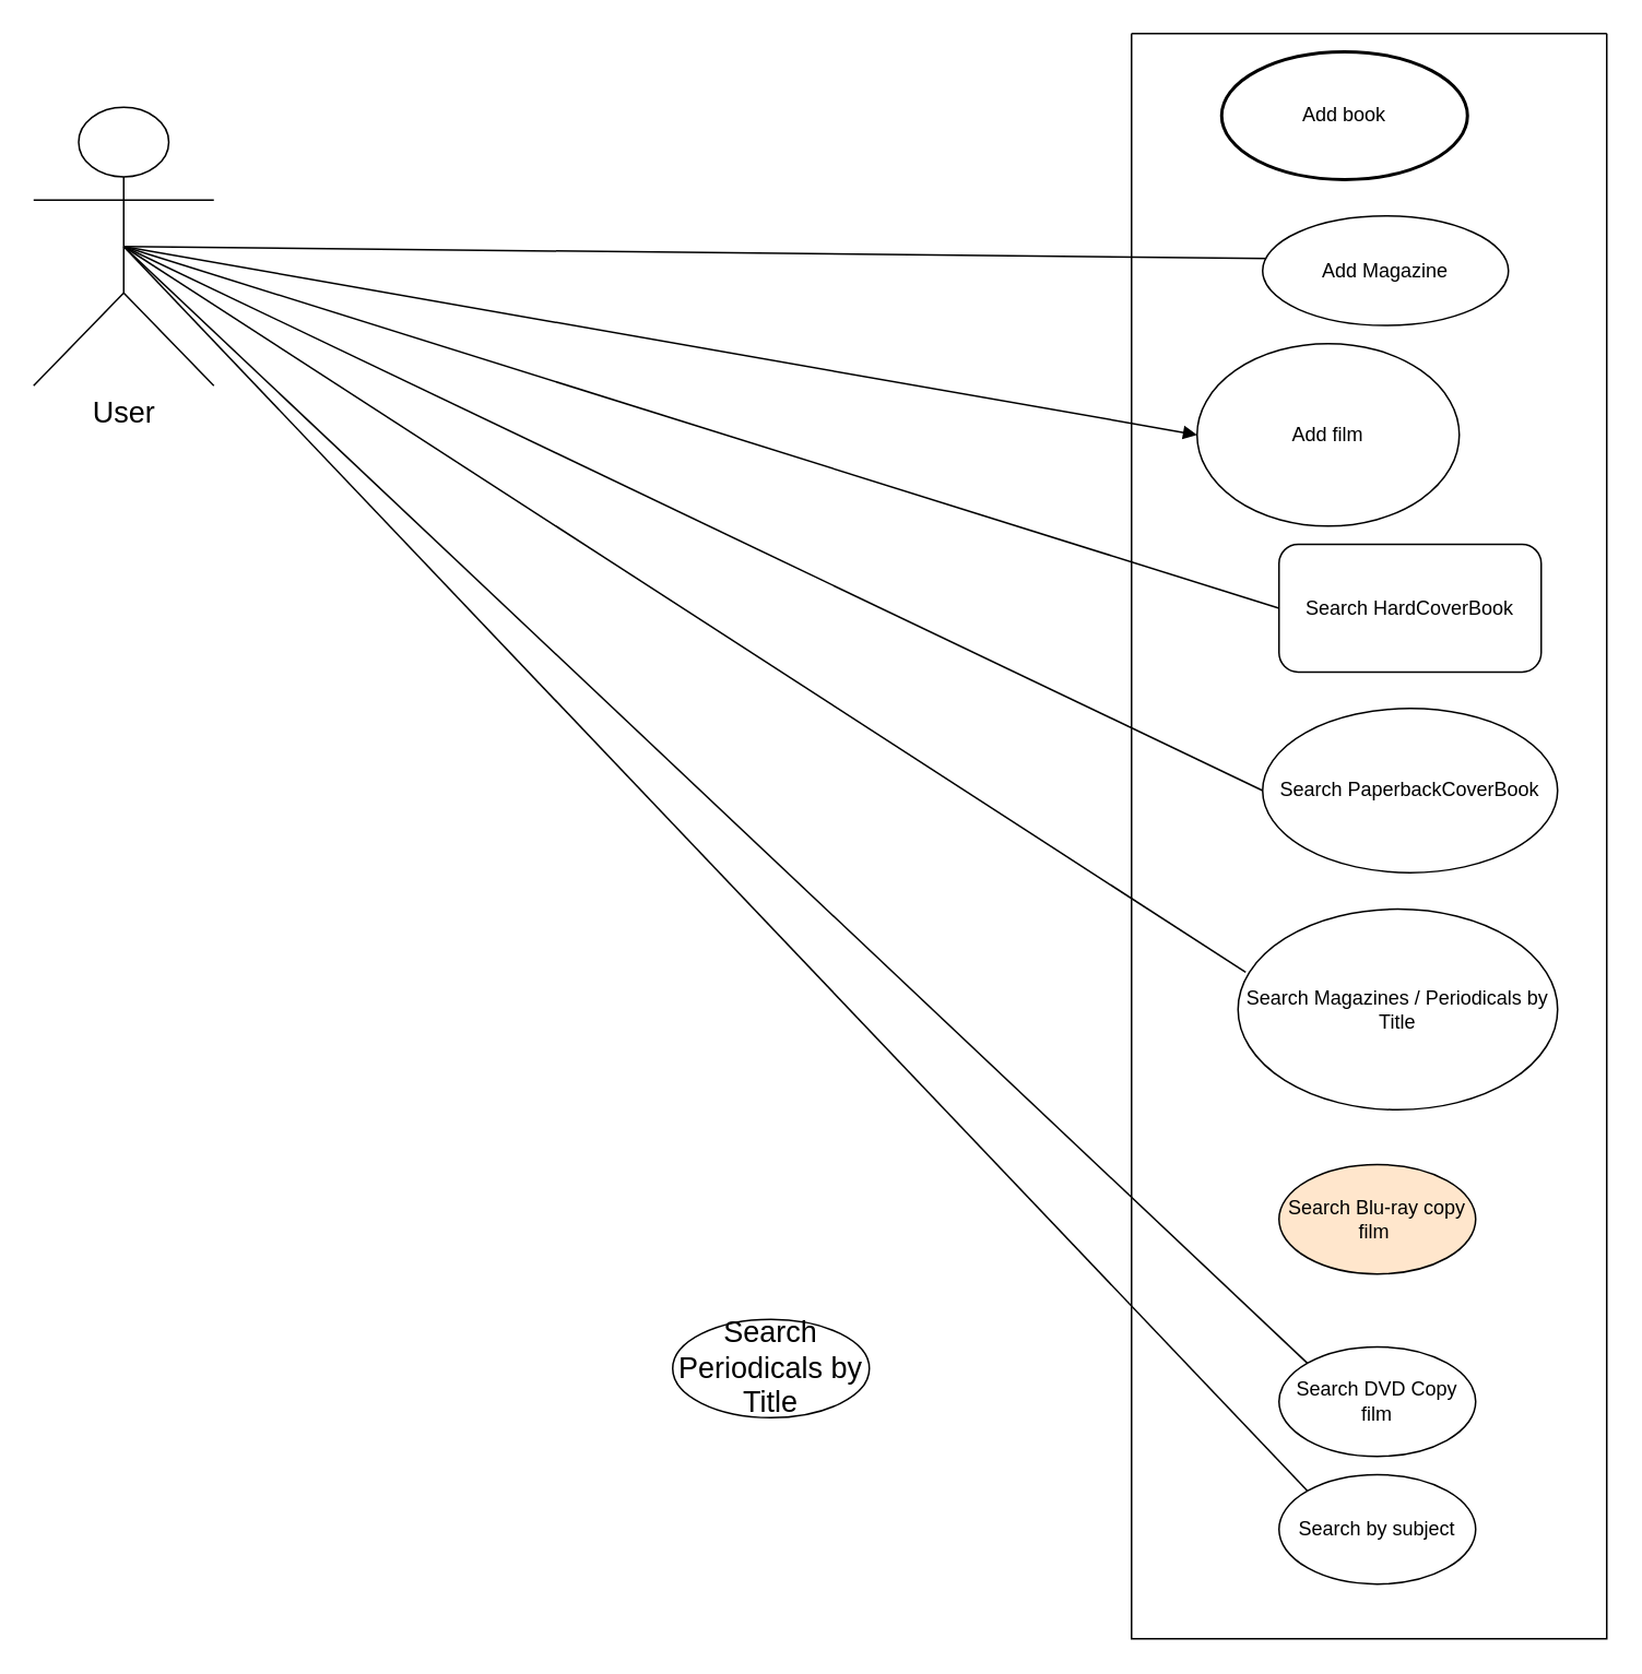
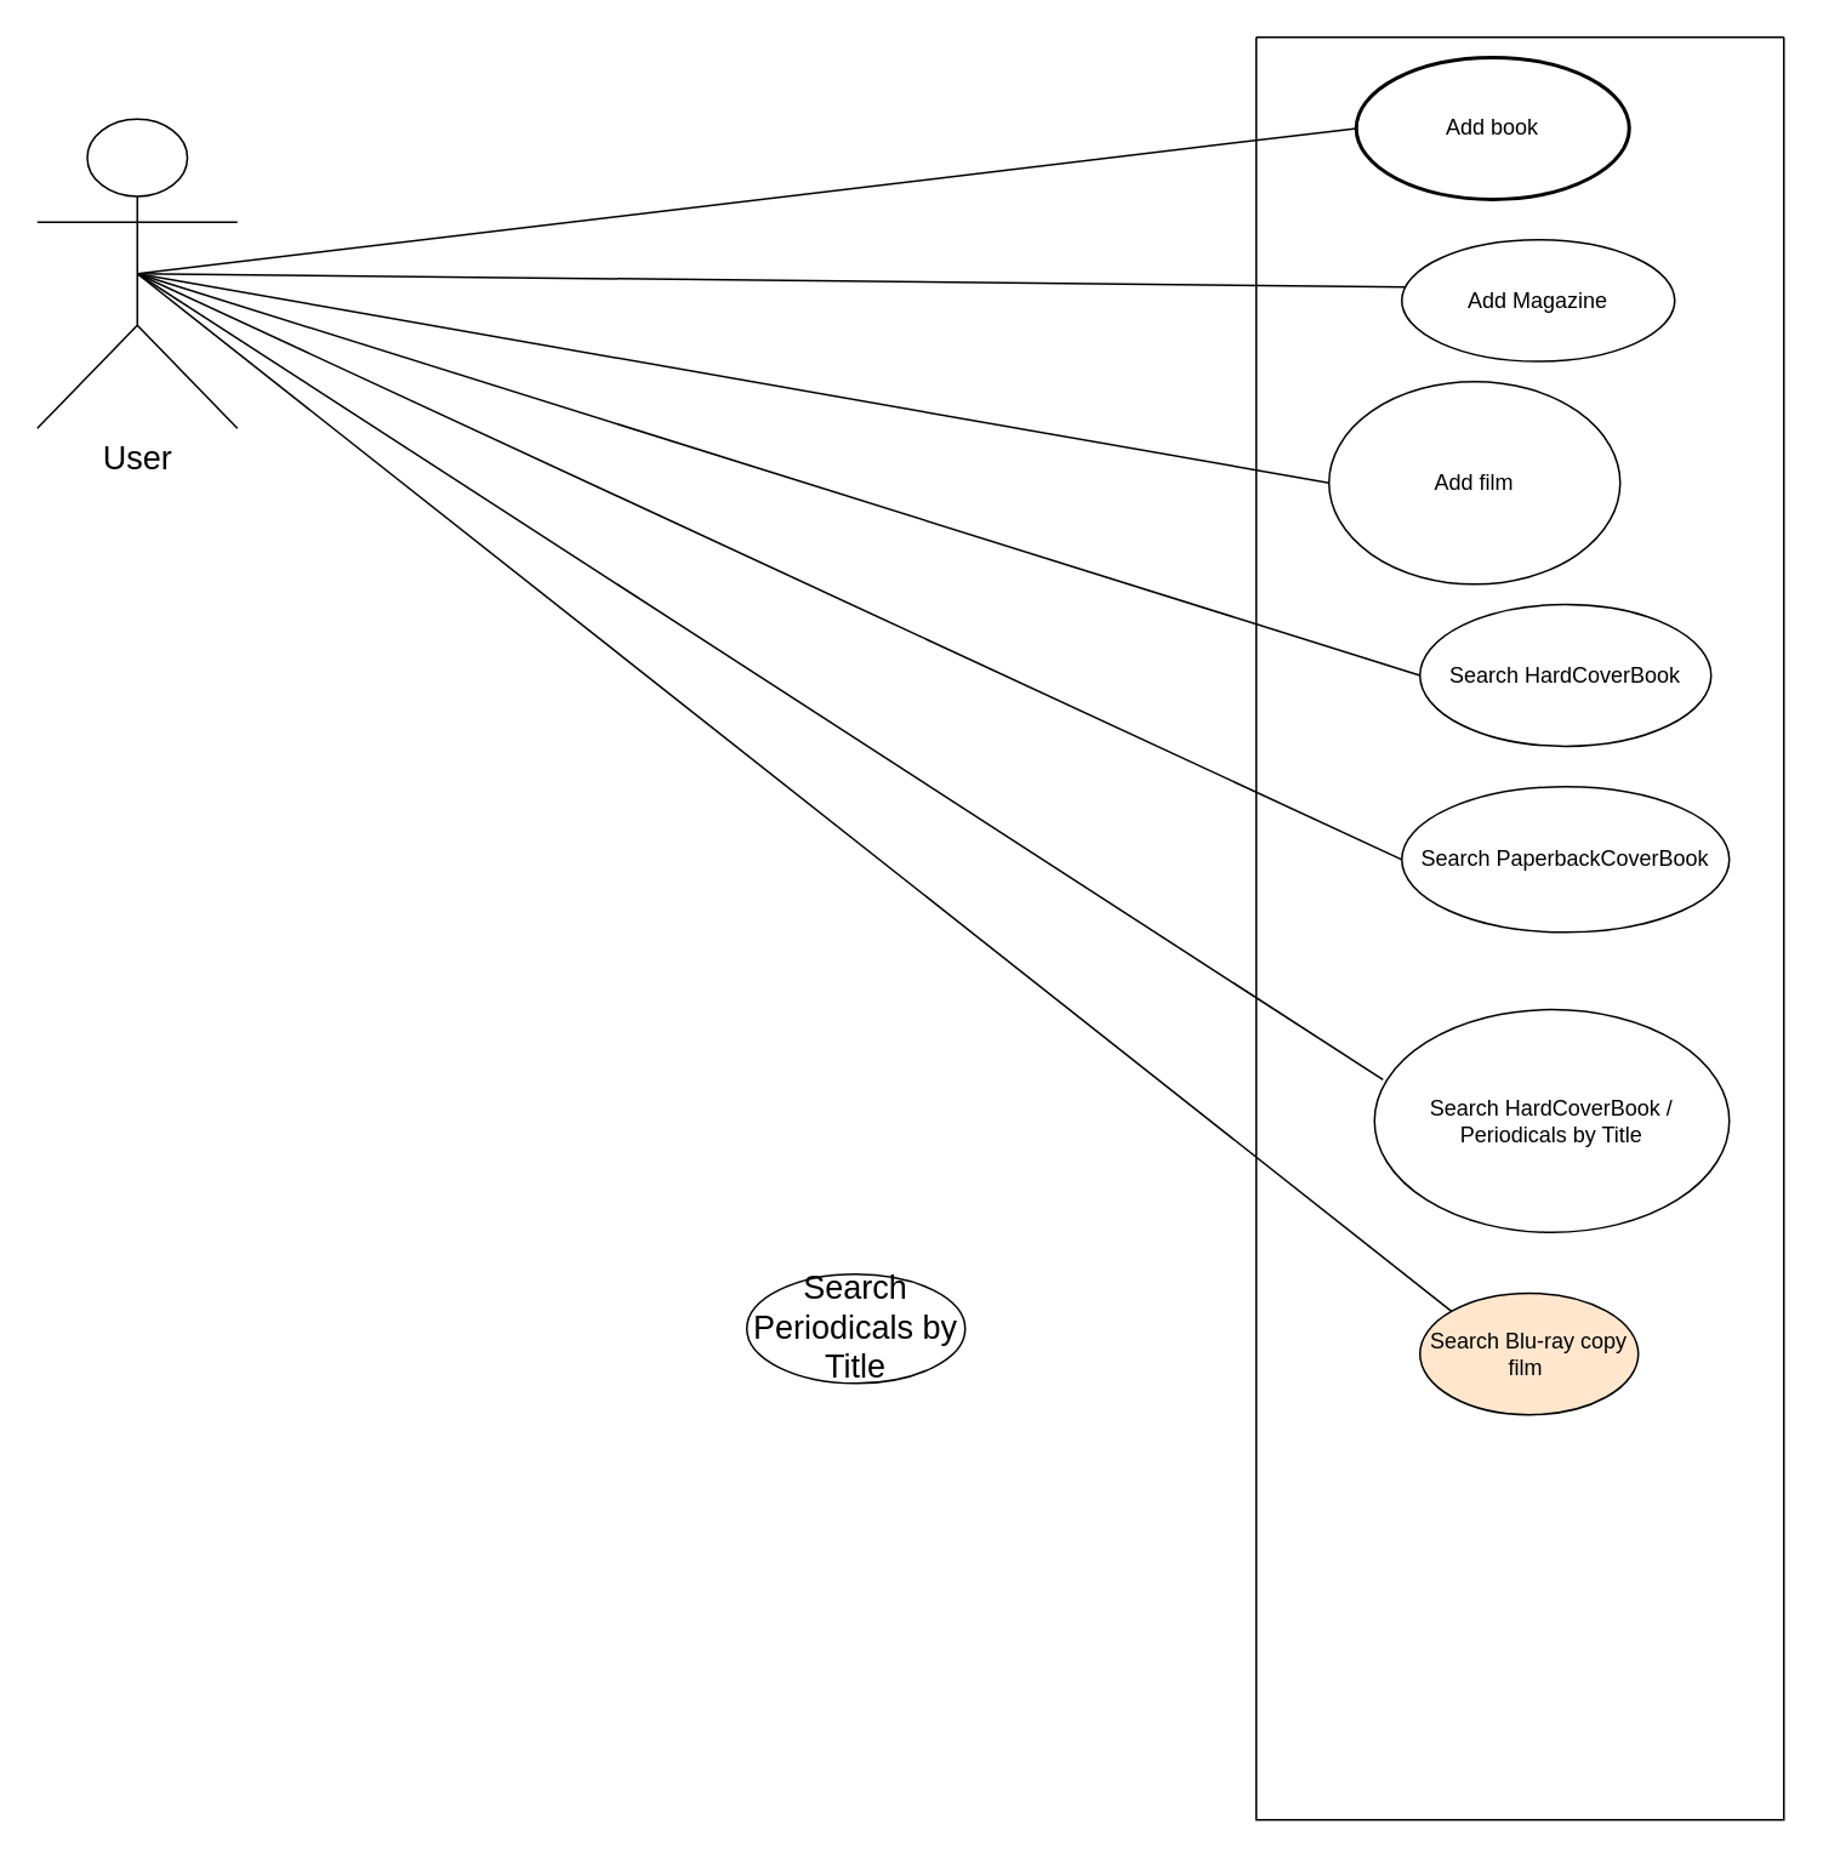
+ <mxCell id="3" value="" style="endArrow=none;html=1;exitX=0.5;exitY=0.5;exitDx=0;exitDy=0;exitPerimeter=0;entryX=0;entryY=0.5;entryDx=0;entryDy=0;entryPerimeter=0;" edge="1" parent="1" source="2" target="13"><mxGeometry width="50" height="50" relative="1" as="geometry"><mxPoint x="378.24" y="20.34" as="sourcePoint" /><mxPoint x="540" y="-65" as="targetPoint" /></mxGeometry></mxCell>
- <mxCell id="4" value="" style="endArrow=block;html=1;exitX=0.5;exitY=0.5;exitDx=0;exitDy=0;exitPerimeter=0;entryX=0;entryY=0.5;entryDx=0;entryDy=0;" edge="1" parent="1" source="2" target="17"><mxGeometry width="50" height="50" relative="1" as="geometry"><mxPoint x="378" y="20.58" as="sourcePoint" /><mxPoint x="545" y="125" as="targetPoint" /></mxGeometry></mxCell>
+ <mxCell id="4" value="" style="endArrow=none;html=1;exitX=0.5;exitY=0.5;exitDx=0;exitDy=0;exitPerimeter=0;entryX=0;entryY=0.5;entryDx=0;entryDy=0;" edge="1" parent="1" source="2" target="17"><mxGeometry width="50" height="50" relative="1" as="geometry"><mxPoint x="378" y="20.58" as="sourcePoint" /><mxPoint x="545" y="125" as="targetPoint" /></mxGeometry></mxCell>
- <mxCell id="18" value="&lt;span&gt;Search HardCoverBook&lt;br&gt;&lt;/span&gt;" style="whiteSpace=wrap;html=1;rounded=1;" vertex="1" parent="16"><mxGeometry x="90" y="311.818" width="160" height="77.955" as="geometry" /></mxCell>
+ <mxCell id="18" value="&lt;span&gt;Search HardCoverBook&lt;br&gt;&lt;/span&gt;" style="ellipse;whiteSpace=wrap;html=1;" vertex="1" parent="16"><mxGeometry x="90" y="311.818" width="160" height="77.955" as="geometry" /></mxCell>
+ <mxCell id="9" value="" style="endArrow=none;html=1;entryX=0;entryY=0;entryDx=0;entryDy=0;exitX=0.5;exitY=0.5;exitDx=0;exitDy=0;exitPerimeter=0;" edge="1" parent="1" source="2" target="21"><mxGeometry width="50" height="50" relative="1" as="geometry"><mxPoint x="110" y="115" as="sourcePoint" /><mxPoint x="519.68" y="414.65" as="targetPoint" /></mxGeometry></mxCell>
- <mxCell id="19" value="&lt;span&gt;Search PaperbackCoverBook&lt;br&gt;&lt;/span&gt;" style="ellipse;whiteSpace=wrap;html=1;" vertex="1" parent="16"><mxGeometry x="80" y="412.045" width="180" height="100.227" as="geometry" /></mxCell>
+ <mxCell id="19" value="&lt;span&gt;Search PaperbackCoverBook&lt;br&gt;&lt;/span&gt;" style="ellipse;whiteSpace=wrap;html=1;" vertex="1" parent="16"><mxGeometry x="80" y="412.045" width="180" height="80" as="geometry" /></mxCell>
- <mxCell id="10" value="" style="endArrow=none;html=1;entryX=0;entryY=0;entryDx=0;entryDy=0;exitX=0.5;exitY=0.5;exitDx=0;exitDy=0;exitPerimeter=0;" edge="1" parent="1" source="2" target="22"><mxGeometry width="50" height="50" relative="1" as="geometry"><mxPoint x="140" y="315" as="sourcePoint" /><mxPoint x="549.68" y="614.65" as="targetPoint" /></mxGeometry></mxCell>
- <mxCell id="11" value="" style="endArrow=none;html=1;entryX=0;entryY=0;entryDx=0;entryDy=0;exitX=0.5;exitY=0.5;exitDx=0;exitDy=0;exitPerimeter=0;" edge="1" parent="1" source="2" target="15"><mxGeometry width="50" height="50" relative="1" as="geometry"><mxPoint x="110" y="110" as="sourcePoint" /><mxPoint x="530" y="699.65" as="targetPoint" /></mxGeometry></mxCell>
- <mxCell id="20" value="Search Magazines / Periodicals by Title" style="ellipse;whiteSpace=wrap;html=1;" vertex="1" parent="16"><mxGeometry x="65" y="534.545" width="195" height="122.5" as="geometry" /></mxCell>
+ <mxCell id="20" value="Search HardCoverBook / Periodicals by Title" style="ellipse;whiteSpace=wrap;html=1;" vertex="1" parent="16"><mxGeometry x="65" y="534.545" width="195" height="122.5" as="geometry" /></mxCell>
- <mxCell id="23" value="Search Periodicals by Title" style="ellipse;whiteSpace=wrap;html=1;fontSize=18;" vertex="1" parent="1"><mxGeometry x="410" y="805" width="120" height="60" as="geometry" /></mxCell>
+ <mxCell id="23" value="Search Periodicals by Title" style="ellipse;whiteSpace=wrap;html=1;fontSize=18;" vertex="1" parent="1"><mxGeometry x="410" y="700" width="120" height="60" as="geometry" /></mxCell>
- <mxCell id="22" value="Search DVD Copy film" style="ellipse;whiteSpace=wrap;html=1;" vertex="1" parent="16"><mxGeometry x="90" y="801.818" width="120" height="66.818" as="geometry" /></mxCell>
- <mxCell id="15" value="Search by subject" style="ellipse;whiteSpace=wrap;html=1;" vertex="1" parent="12"><mxGeometry x="90" y="879.773" width="120" height="66.818" as="geometry" /></mxCell>
